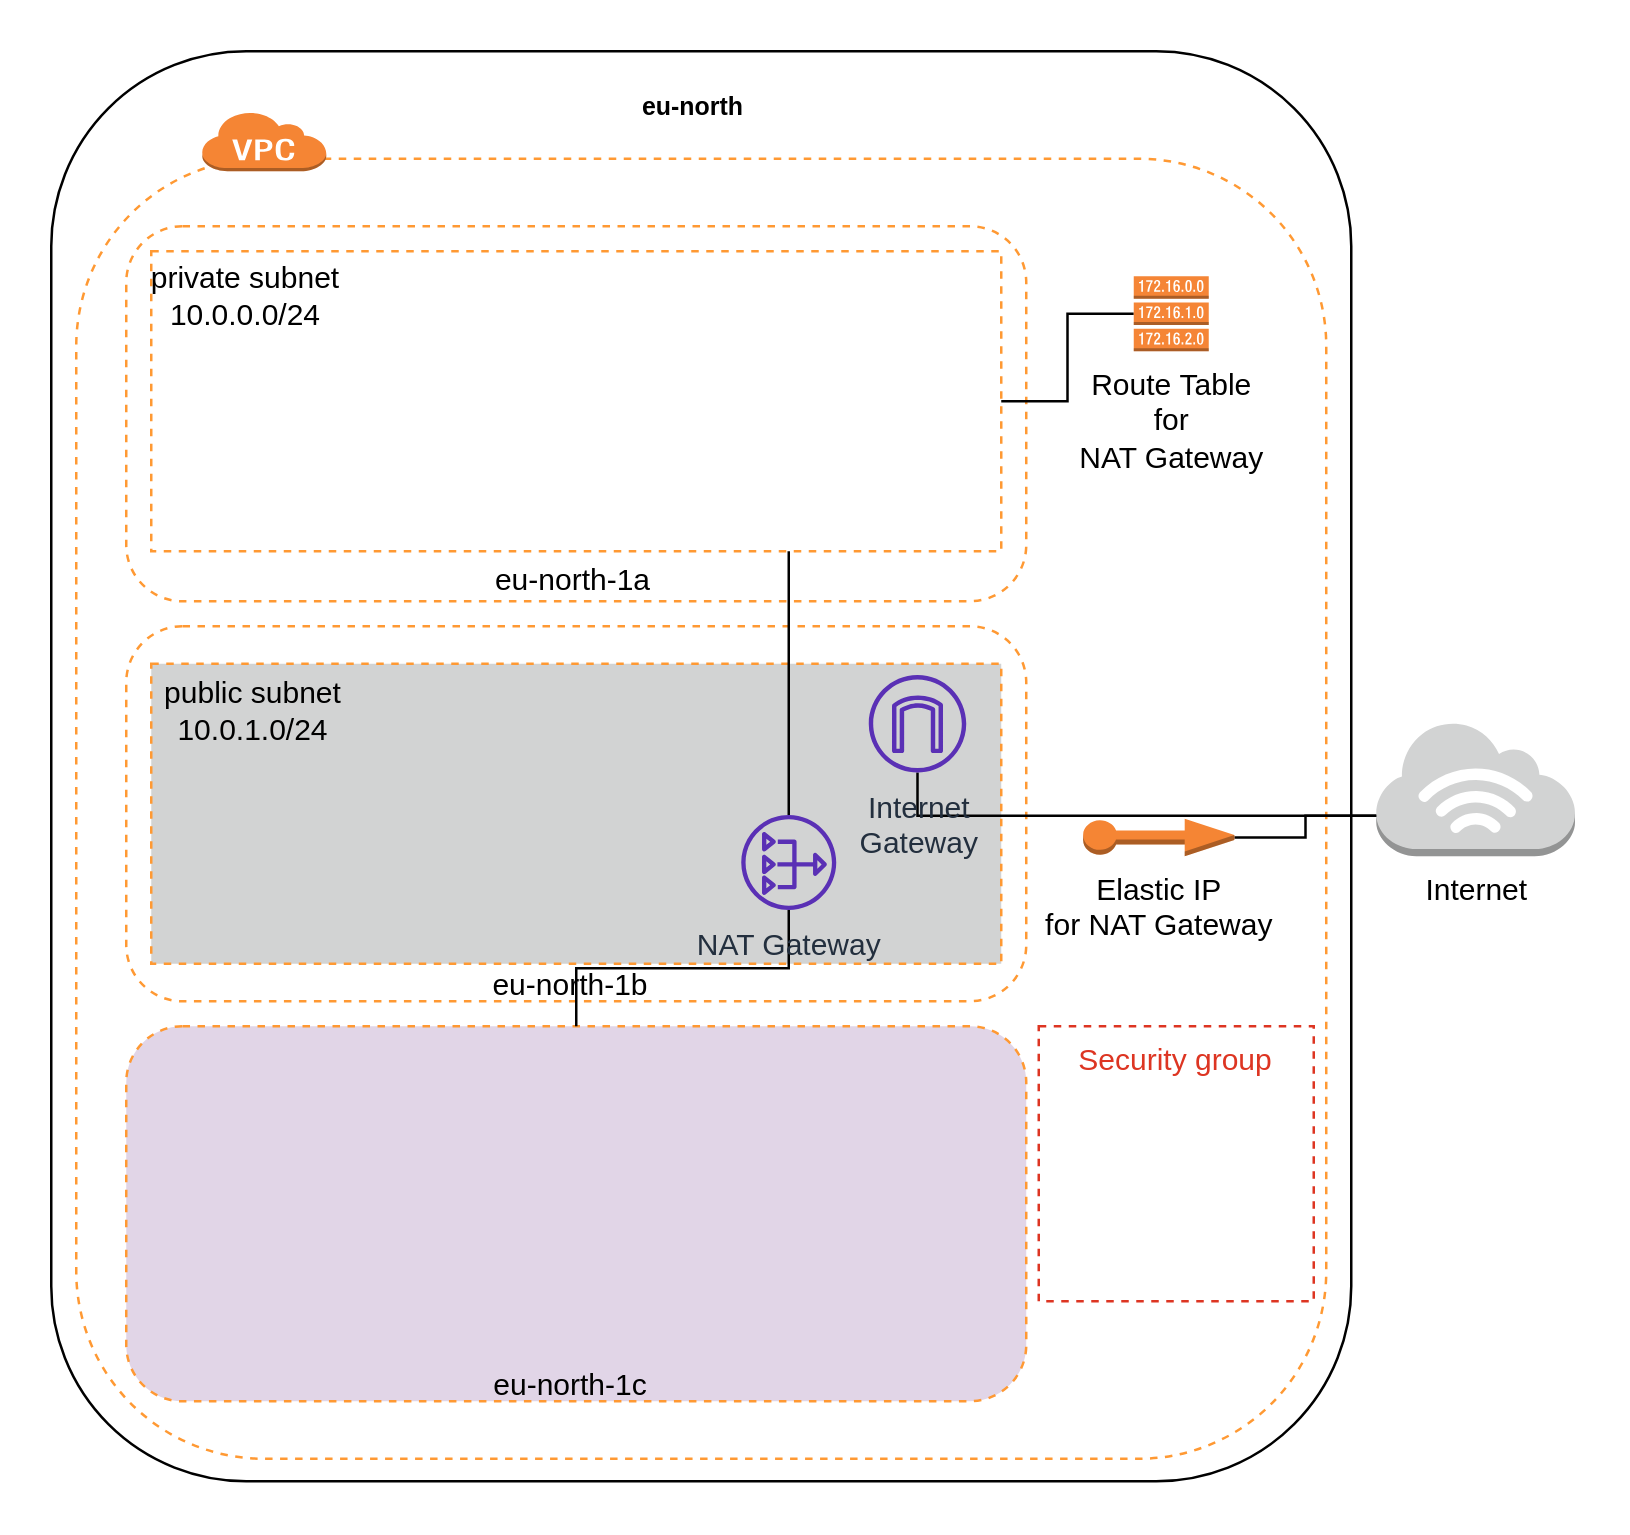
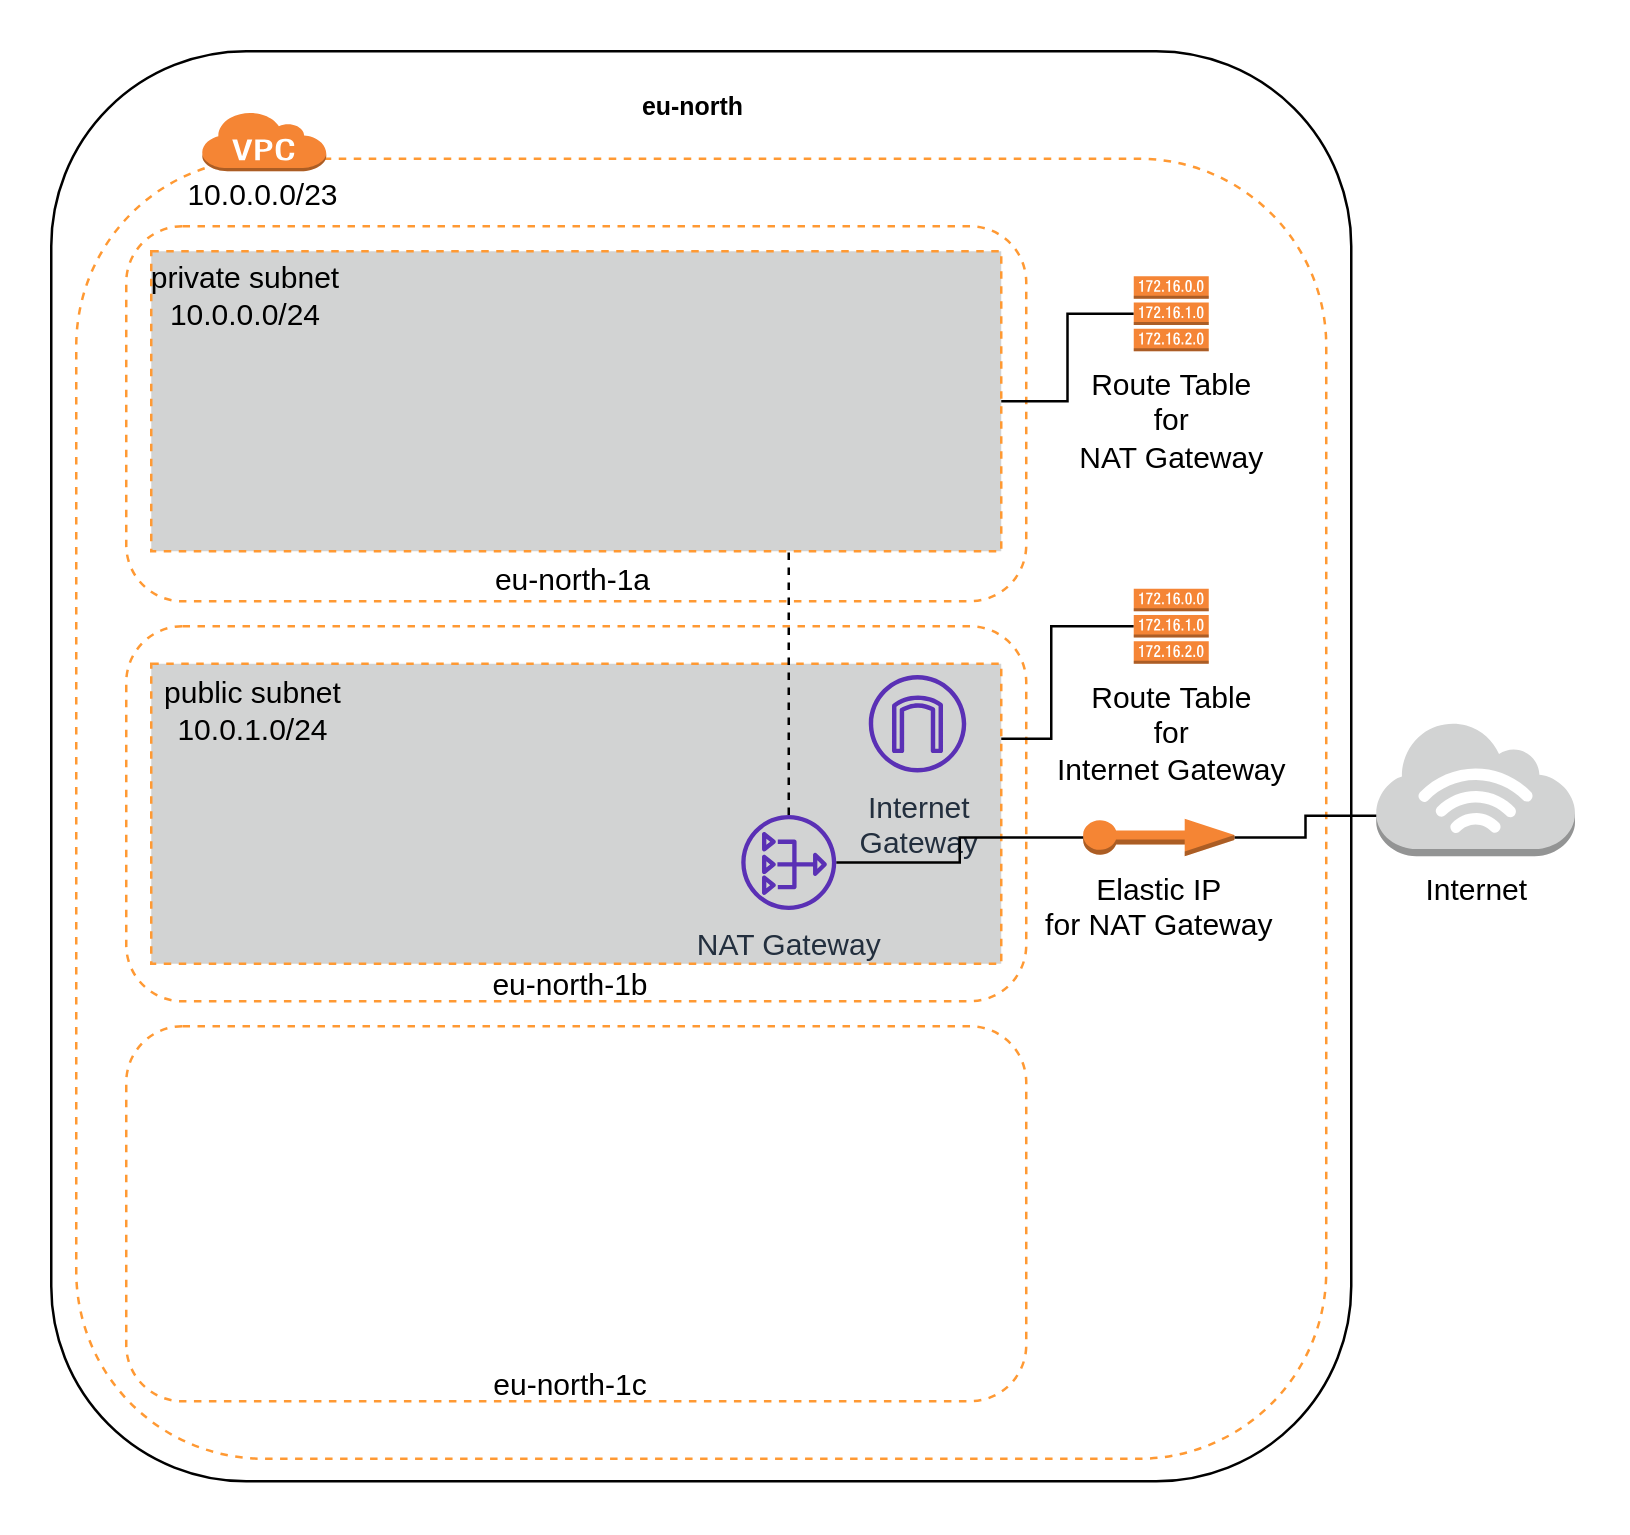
+ <mxCell id="8" value="10.0.0.0/23" style="text;html=1;strokeColor=none;fillColor=none;align=center;verticalAlign=middle;whiteSpace=wrap;rounded=0;dashed=1;" parent="1" vertex="1"><mxGeometry x="85" y="68" width="40" height="20" as="geometry" /></mxCell>
- <mxCell id="9" value="private subnet&lt;br&gt;10.0.0.0/24" style="rounded=0;whiteSpace=wrap;html=1;dashed=1;strokeColor=#FF9933;movableLabel=1;" parent="1" vertex="1"><mxGeometry x="60" y="100" width="340" height="120" as="geometry"><mxPoint x="-132" y="-42" as="offset" /></mxGeometry></mxCell>
+ <mxCell id="9" value="private subnet&lt;br&gt;10.0.0.0/24" style="rounded=0;whiteSpace=wrap;html=1;dashed=1;strokeColor=#FF9933;movableLabel=1;fillColor=#d2d3d3;" parent="1" vertex="1"><mxGeometry x="60" y="100" width="340" height="120" as="geometry"><mxPoint x="-132" y="-42" as="offset" /></mxGeometry></mxCell>
+ <mxCell id="15" value="Route&amp;nbsp;Table&lt;br&gt;for&lt;br&gt;Internet Gateway" style="outlineConnect=0;dashed=0;verticalLabelPosition=bottom;verticalAlign=top;align=center;html=1;shape=mxgraph.aws3.route_table;fillColor=#F58536;gradientColor=none;strokeColor=#FF9933;" parent="1" vertex="1"><mxGeometry x="453" y="235" width="30" height="30" as="geometry" /></mxCell>
+ <mxCell id="12" value="" style="edgeStyle=orthogonalEdgeStyle;rounded=0;orthogonalLoop=1;jettySize=auto;html=1;startArrow=none;startFill=0;endArrow=none;endFill=0;exitX=1;exitY=0.25;exitDx=0;exitDy=0;" parent="1" source="10" target="15" edge="1"><mxGeometry relative="1" as="geometry"><Array as="points"><mxPoint x="420" y="295" /><mxPoint x="420" y="250" /></Array></mxGeometry></mxCell>
- <mxCell id="19" style="edgeStyle=orthogonalEdgeStyle;rounded=0;orthogonalLoop=1;jettySize=auto;html=1;entryX=0.75;entryY=1;entryDx=0;entryDy=0;startArrow=none;startFill=0;endArrow=none;endFill=0;" parent="1" source="20" target="9" edge="1"><mxGeometry relative="1" as="geometry" /></mxCell>
+ <mxCell id="19" style="edgeStyle=orthogonalEdgeStyle;rounded=0;orthogonalLoop=1;jettySize=auto;html=1;entryX=0.75;entryY=1;entryDx=0;entryDy=0;startArrow=none;startFill=0;endArrow=none;endFill=0;dashed=1;" parent="1" source="20" target="9" edge="1"><mxGeometry relative="1" as="geometry" /></mxCell>
- <mxCell id="13" style="edgeStyle=orthogonalEdgeStyle;rounded=0;orthogonalLoop=1;jettySize=auto;html=1;entryX=0;entryY=0.7;entryDx=0;entryDy=0;entryPerimeter=0;startArrow=none;startFill=0;endArrow=none;endFill=0;" parent="1" source="14" target="11" edge="1"><mxGeometry relative="1" as="geometry"><Array as="points"><mxPoint x="367" y="326" /></Array></mxGeometry></mxCell>
- <mxCell id="18" style="edgeStyle=orthogonalEdgeStyle;rounded=0;orthogonalLoop=1;jettySize=auto;html=1;startArrow=none;startFill=0;endArrow=none;endFill=0;" parent="1" source="20" target="4" edge="1"><mxGeometry relative="1" as="geometry" /></mxCell>
+ <mxCell id="18" style="edgeStyle=orthogonalEdgeStyle;rounded=0;orthogonalLoop=1;jettySize=auto;html=1;entryX=0;entryY=0.5;entryDx=0;entryDy=0;entryPerimeter=0;startArrow=none;startFill=0;endArrow=none;endFill=0;" parent="1" source="20" target="17" edge="1"><mxGeometry relative="1" as="geometry" /></mxCell>
- <mxCell id="23" value="Security group" style="fillColor=none;strokeColor=#DD3522;verticalAlign=top;fontStyle=0;fontColor=#DD3522;dashed=1;" parent="1" vertex="1"><mxGeometry x="415" y="410" width="110" height="110" as="geometry" /></mxCell>
- <mxCell id="4" value="eu-north-1c" style="rounded=1;whiteSpace=wrap;html=1;dashed=1;strokeColor=#FF9933;movableLabel=1;fillColor=#e1d5e7;" parent="1" vertex="1"><mxGeometry x="50" y="410" width="360" height="150" as="geometry"><mxPoint x="-2" y="69" as="offset" /></mxGeometry></mxCell>
+ <mxCell id="4" value="eu-north-1c" style="rounded=1;whiteSpace=wrap;html=1;dashed=1;strokeColor=#FF9933;movableLabel=1;" parent="1" vertex="1"><mxGeometry x="50" y="410" width="360" height="150" as="geometry"><mxPoint x="-2" y="69" as="offset" /></mxGeometry></mxCell>
